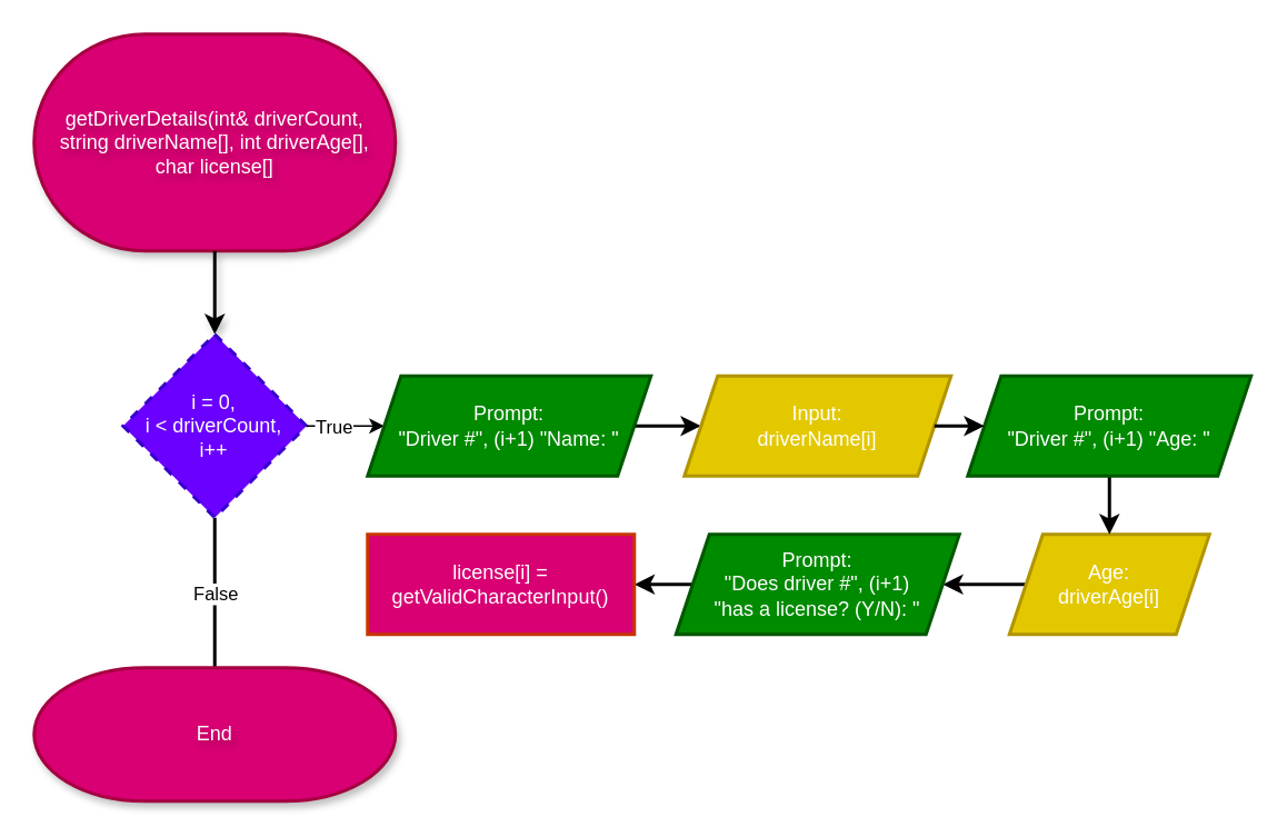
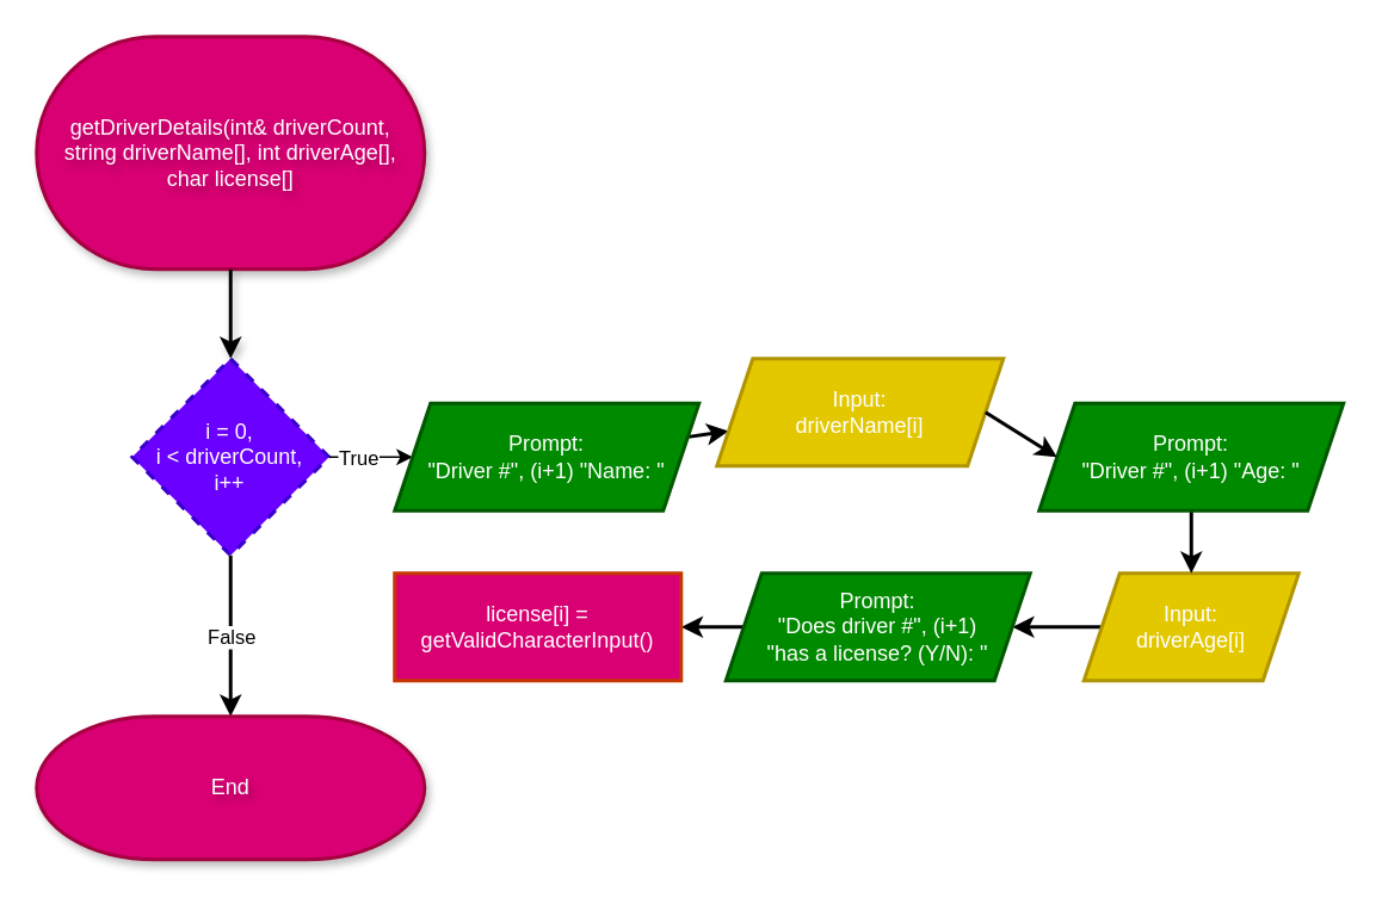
- <mxCell id="16" value="Input:&lt;br&gt;driverName[i]" style="shape=parallelogram;perimeter=parallelogramPerimeter;whiteSpace=wrap;html=1;fixedSize=1;strokeWidth=2;fillColor=#e3c800;fontColor=light-dark(#ffffff, #ededed);strokeColor=#B09500;" vertex="1" parent="1"><mxGeometry x="410" y="225" width="160" height="60" as="geometry" /></mxCell>
+ <mxCell id="16" value="Input:&lt;br&gt;driverName[i]" style="shape=parallelogram;perimeter=parallelogramPerimeter;whiteSpace=wrap;html=1;fixedSize=1;strokeWidth=2;fillColor=#e3c800;fontColor=light-dark(#ffffff, #ededed);strokeColor=#B09500;" vertex="1" parent="1"><mxGeometry x="400" y="200" width="160" height="60" as="geometry" /></mxCell>
- <mxCell id="12" value="Age:&lt;br&gt;driverAge[i]" style="shape=parallelogram;perimeter=parallelogramPerimeter;whiteSpace=wrap;html=1;fixedSize=1;strokeWidth=2;fillColor=#e3c800;fontColor=#FFFFFF;strokeColor=#B09500;" vertex="1" parent="1"><mxGeometry x="605" y="320" width="120" height="60" as="geometry" /></mxCell>
+ <mxCell id="12" value="Input:&lt;br&gt;driverAge[i]" style="shape=parallelogram;perimeter=parallelogramPerimeter;whiteSpace=wrap;html=1;fixedSize=1;strokeWidth=2;fillColor=#e3c800;fontColor=#FFFFFF;strokeColor=#B09500;" vertex="1" parent="1"><mxGeometry x="605" y="320" width="120" height="60" as="geometry" /></mxCell>
- <mxCell id="7" value="" style="endArrow=none;html=1;entryX=0.5;entryY=0;entryDx=0;entryDy=0;entryPerimeter=0;exitX=0.5;exitY=1;exitDx=0;exitDy=0;strokeWidth=2;" edge="1" parent="1" source="3" target="20"><mxGeometry relative="1" as="geometry"><mxPoint x="10" y="360" as="sourcePoint" /><mxPoint x="110" y="360" as="targetPoint" /></mxGeometry></mxCell>
+ <mxCell id="7" value="" style="endArrow=classic;html=1;entryX=0.5;entryY=0;entryDx=0;entryDy=0;entryPerimeter=0;exitX=0.5;exitY=1;exitDx=0;exitDy=0;strokeWidth=2;" edge="1" parent="1" source="3" target="20"><mxGeometry relative="1" as="geometry"><mxPoint x="10" y="360" as="sourcePoint" /><mxPoint x="110" y="360" as="targetPoint" /></mxGeometry></mxCell>
